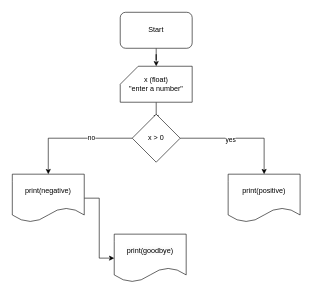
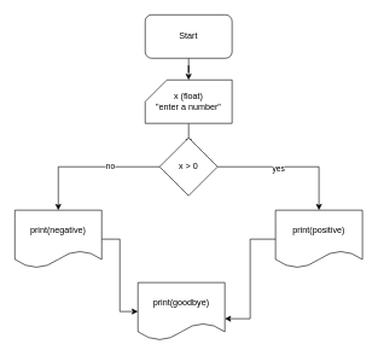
+ <mxCell id="15" style="edgeStyle=orthogonalEdgeStyle;rounded=0;orthogonalLoop=1;jettySize=auto;html=1;entryX=1;entryY=0.625;entryDx=0;entryDy=0;entryPerimeter=0;" edge="1" parent="1" source="6" target="14"><mxGeometry relative="1" as="geometry" /></mxCell>
